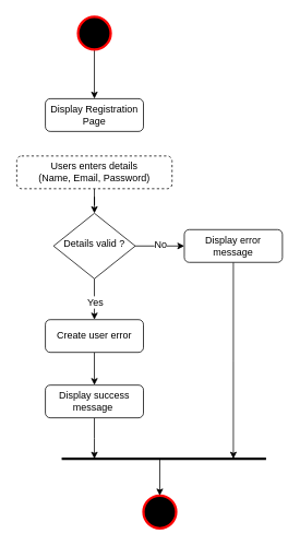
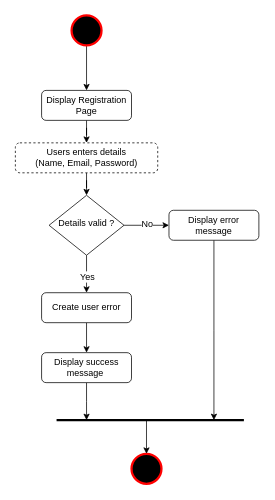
+ <mxCell id="2" style="edgeStyle=orthogonalEdgeStyle;rounded=0;orthogonalLoop=1;jettySize=auto;html=1;exitX=0.5;exitY=1;exitDx=0;exitDy=0;fontFamily=Helvetica;fontSize=12;fontColor=default;resizable=0;" edge="1" parent="1" source="3" target="10"><mxGeometry relative="1" as="geometry" /></mxCell>
